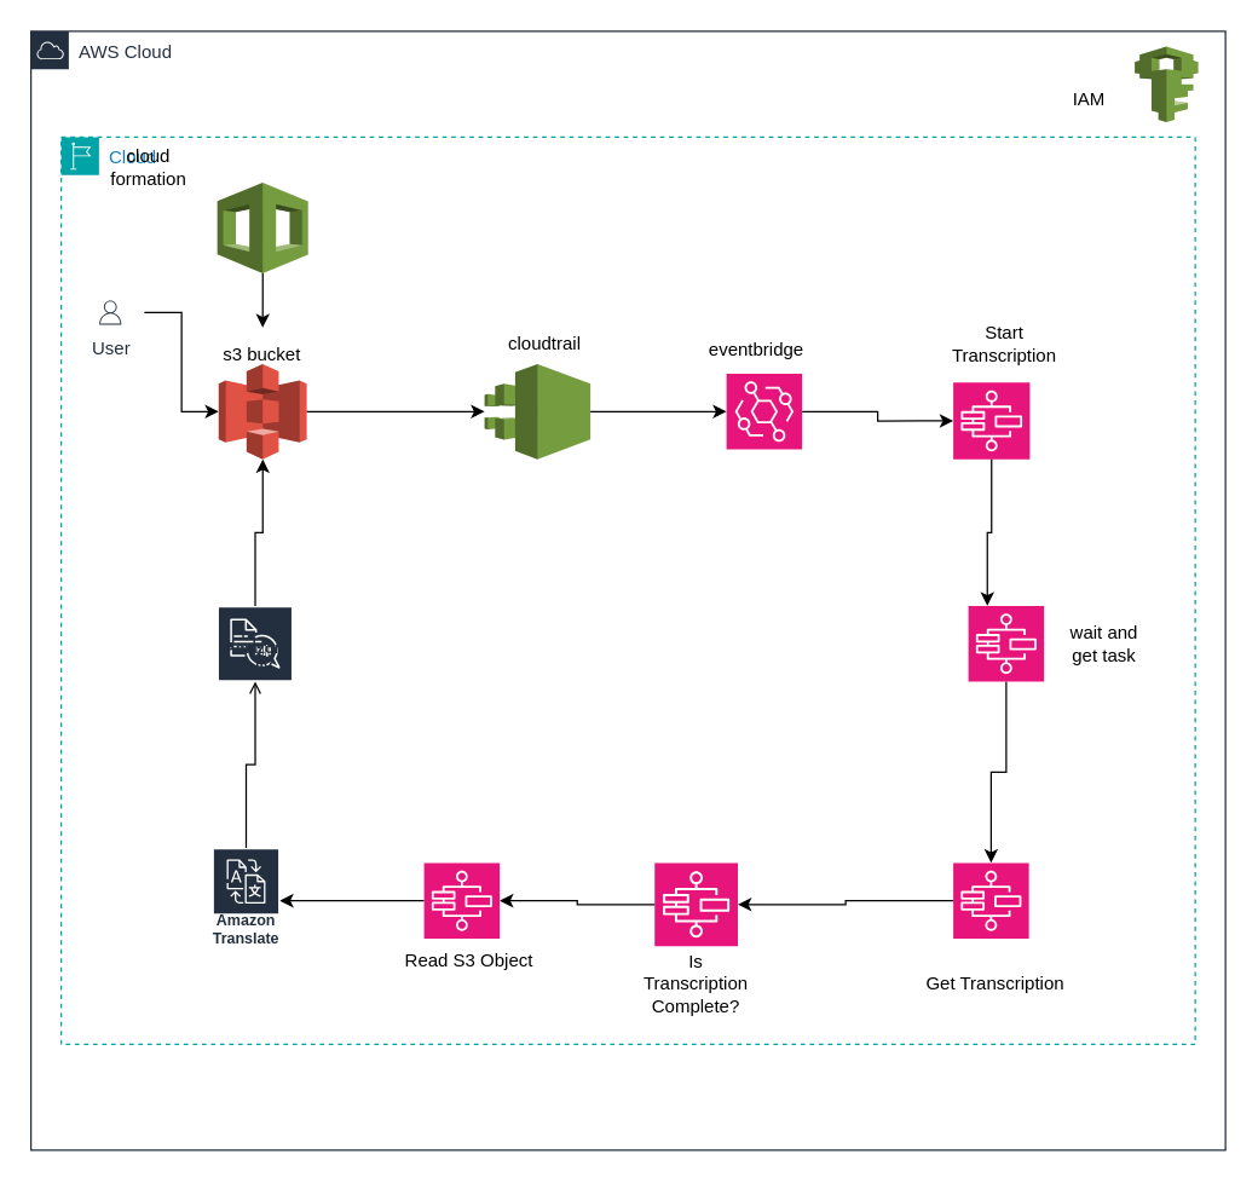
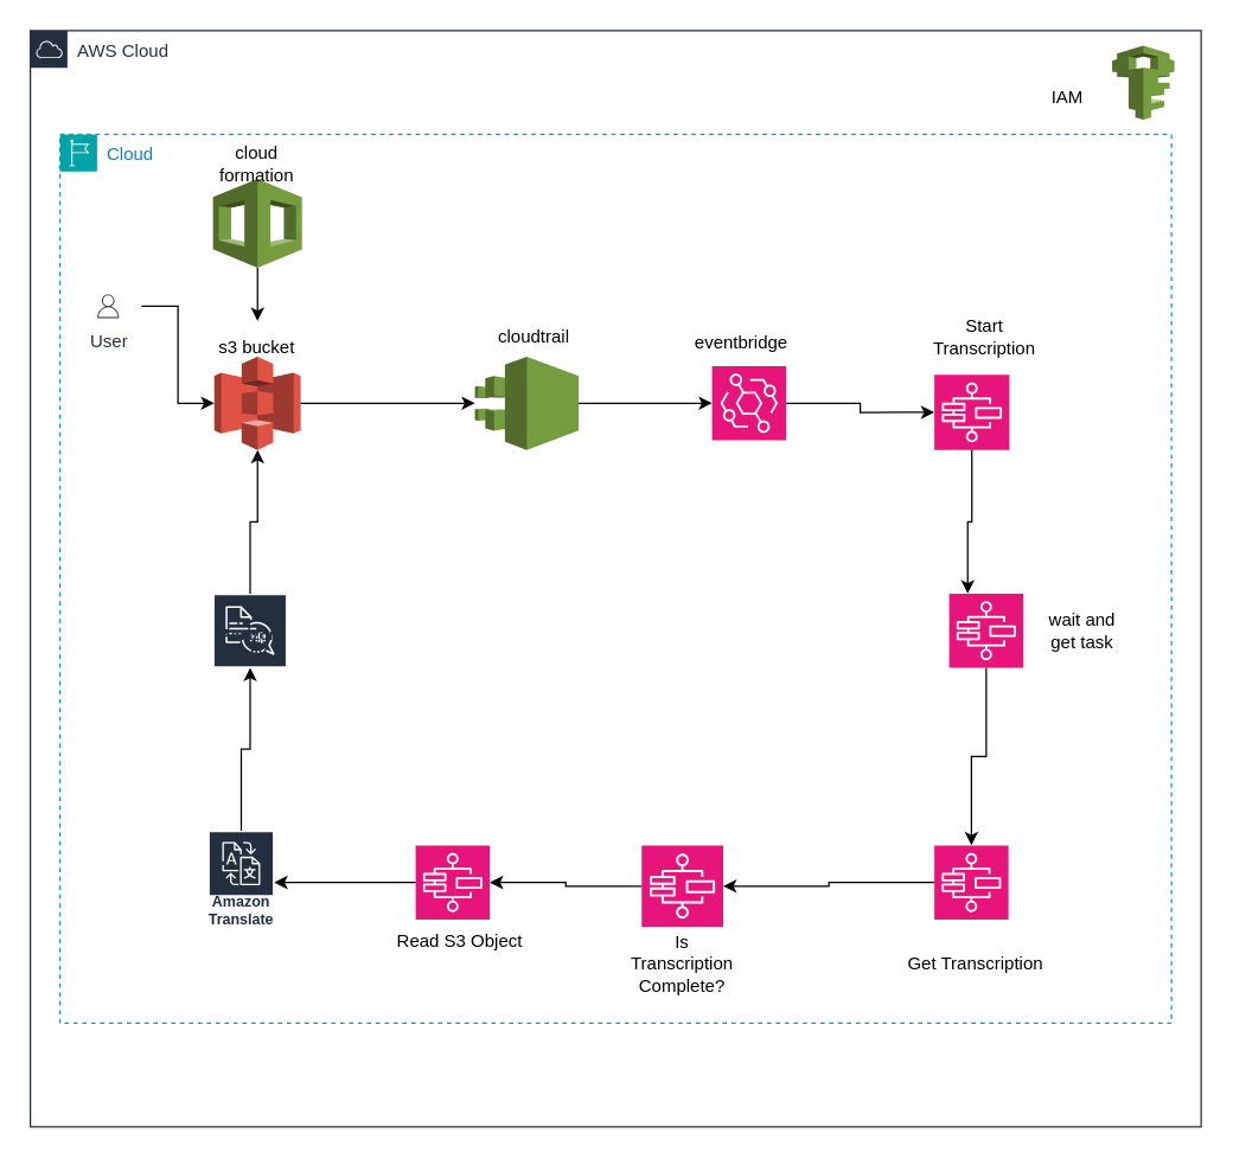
- <mxCell id="18" value="cloud formation" style="text;strokeColor=none;align=center;fillColor=none;html=1;verticalAlign=middle;whiteSpace=wrap;rounded=0;" vertex="1" parent="15"><mxGeometry x="28.26" y="10" width="60" height="20" as="geometry" /></mxCell>
+ <mxCell id="18" value="cloud formation" style="text;strokeColor=none;align=center;fillColor=none;html=1;verticalAlign=middle;whiteSpace=wrap;rounded=0;" vertex="1" parent="15"><mxGeometry x="103.26" y="10" width="60" height="20" as="geometry" /></mxCell>
- <mxCell id="23" style="edgeStyle=orthogonalEdgeStyle;rounded=0;orthogonalLoop=1;jettySize=auto;html=1;endArrow=open;" edge="1" parent="15" source="24" target="22"><mxGeometry relative="1" as="geometry" /></mxCell>
+ <mxCell id="23" style="edgeStyle=orthogonalEdgeStyle;rounded=0;orthogonalLoop=1;jettySize=auto;html=1;" edge="1" parent="15" source="24" target="22"><mxGeometry relative="1" as="geometry" /></mxCell>
